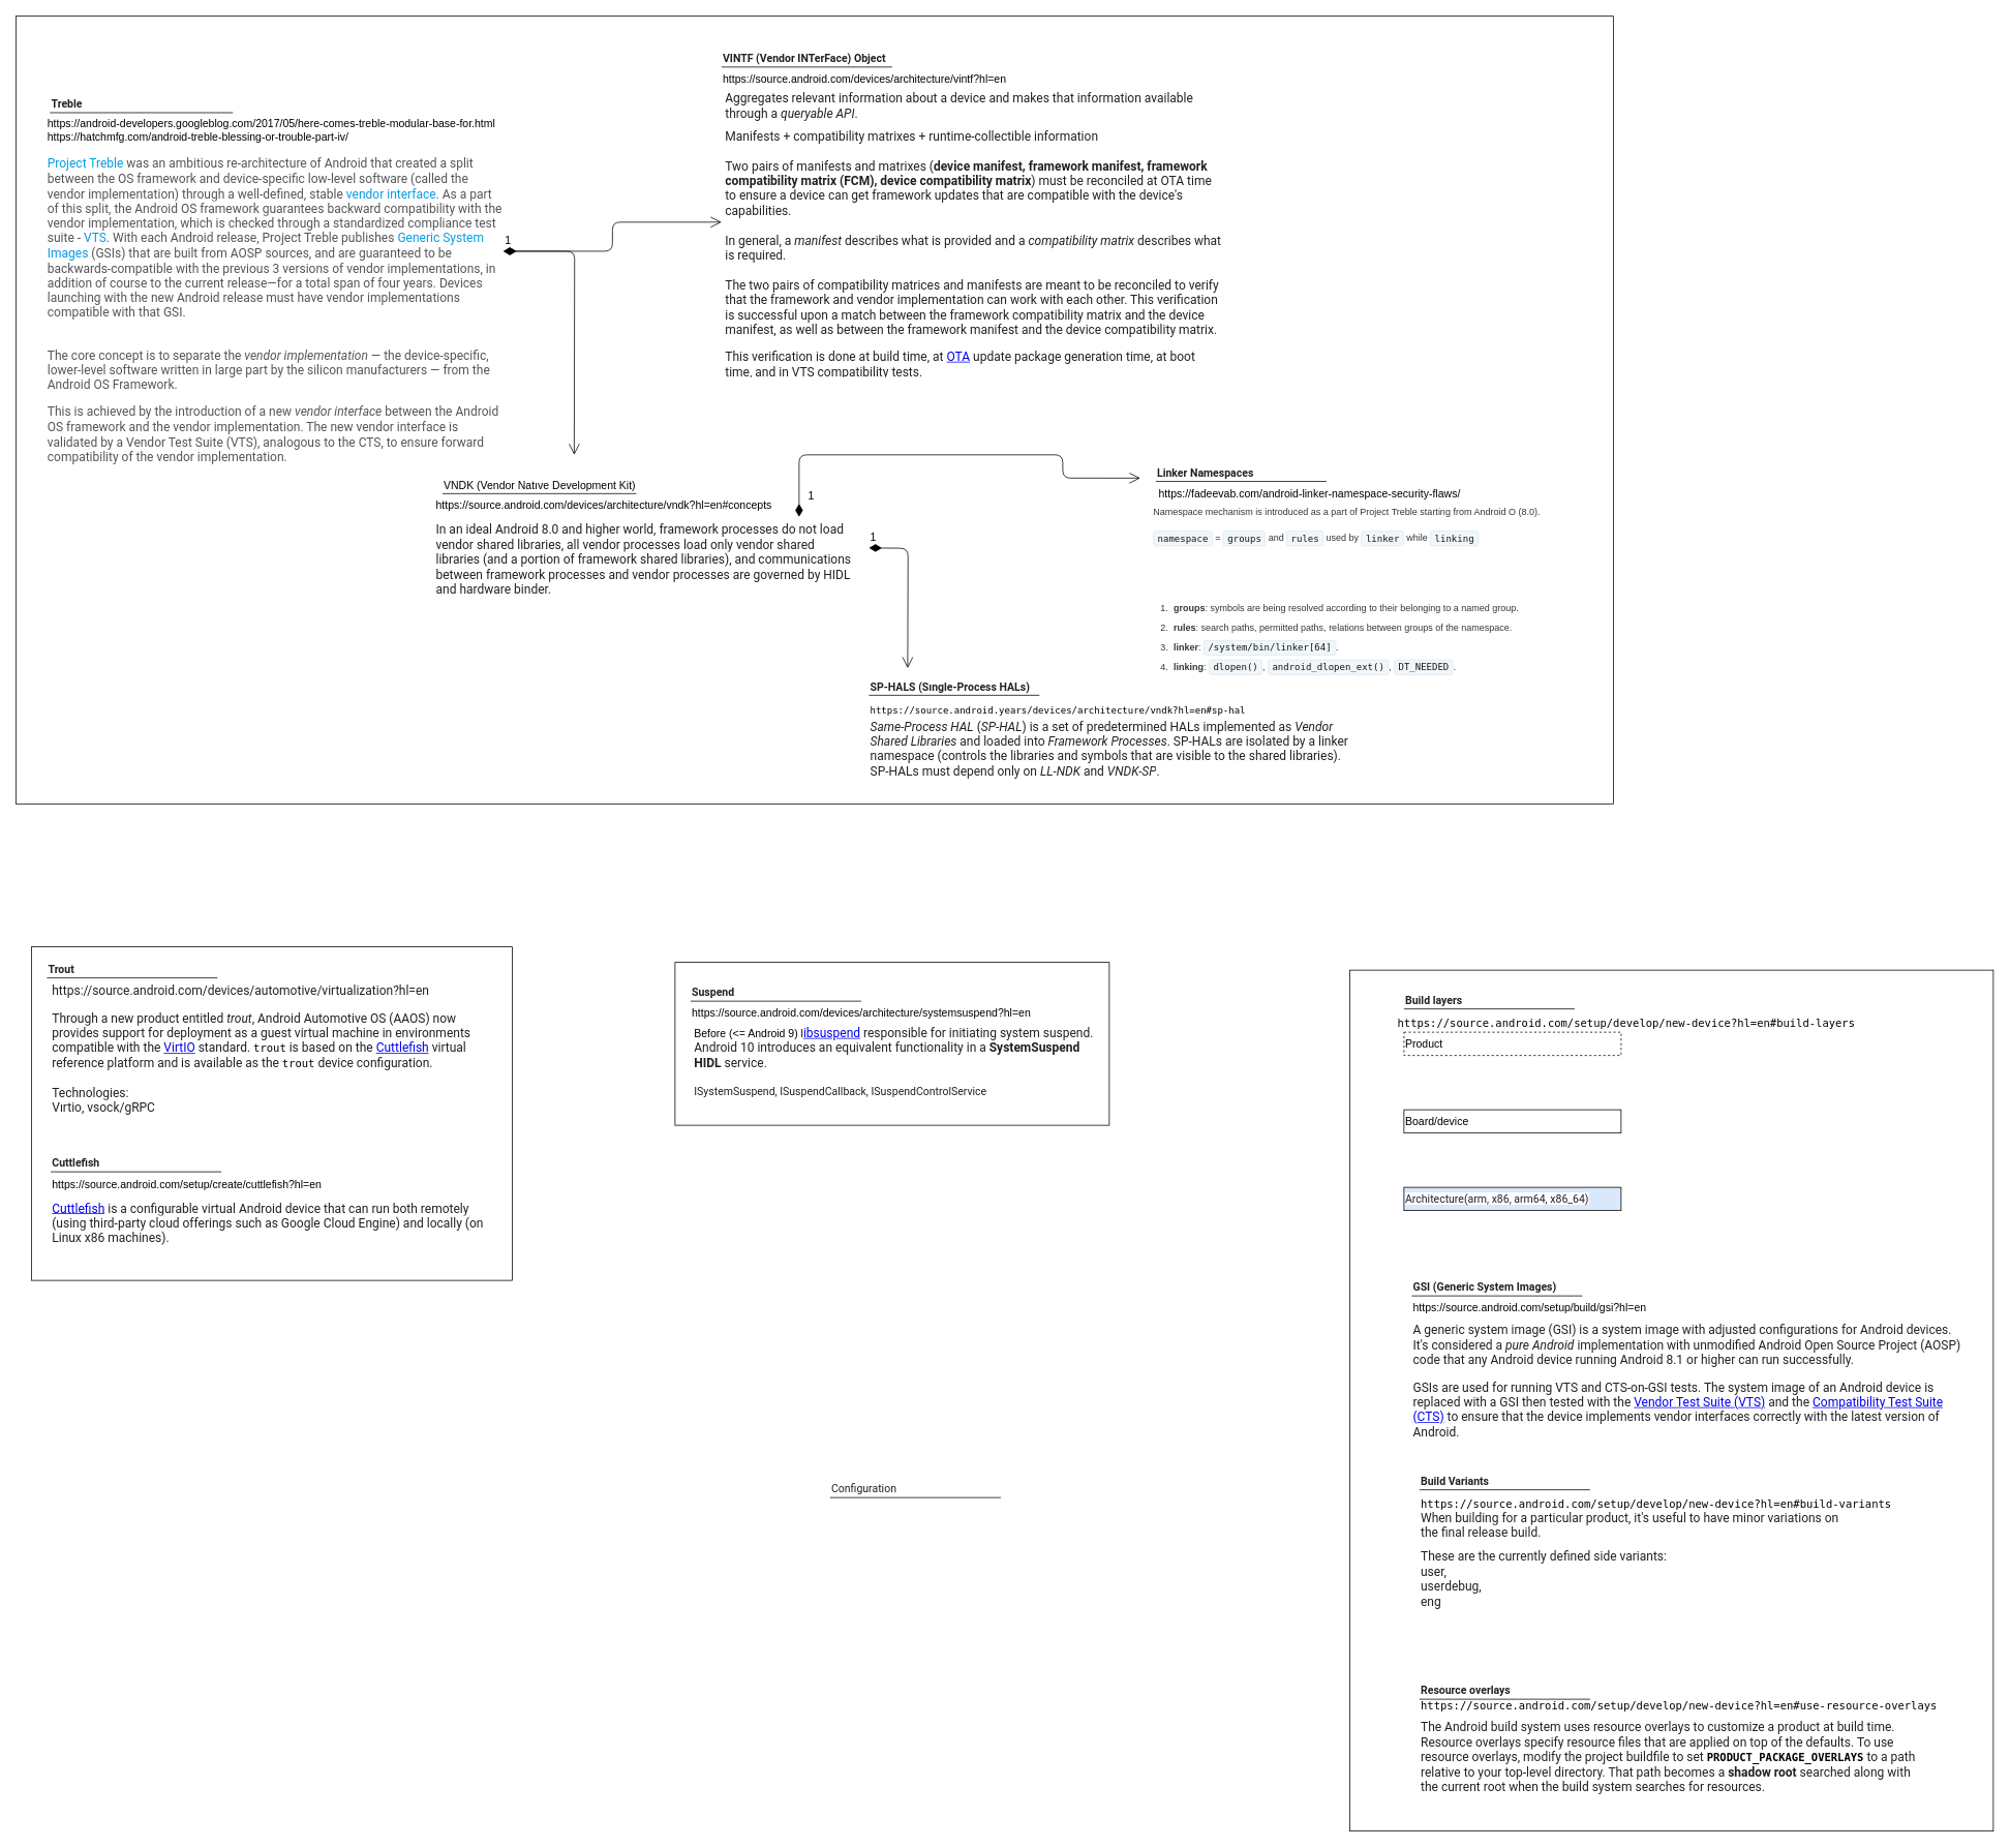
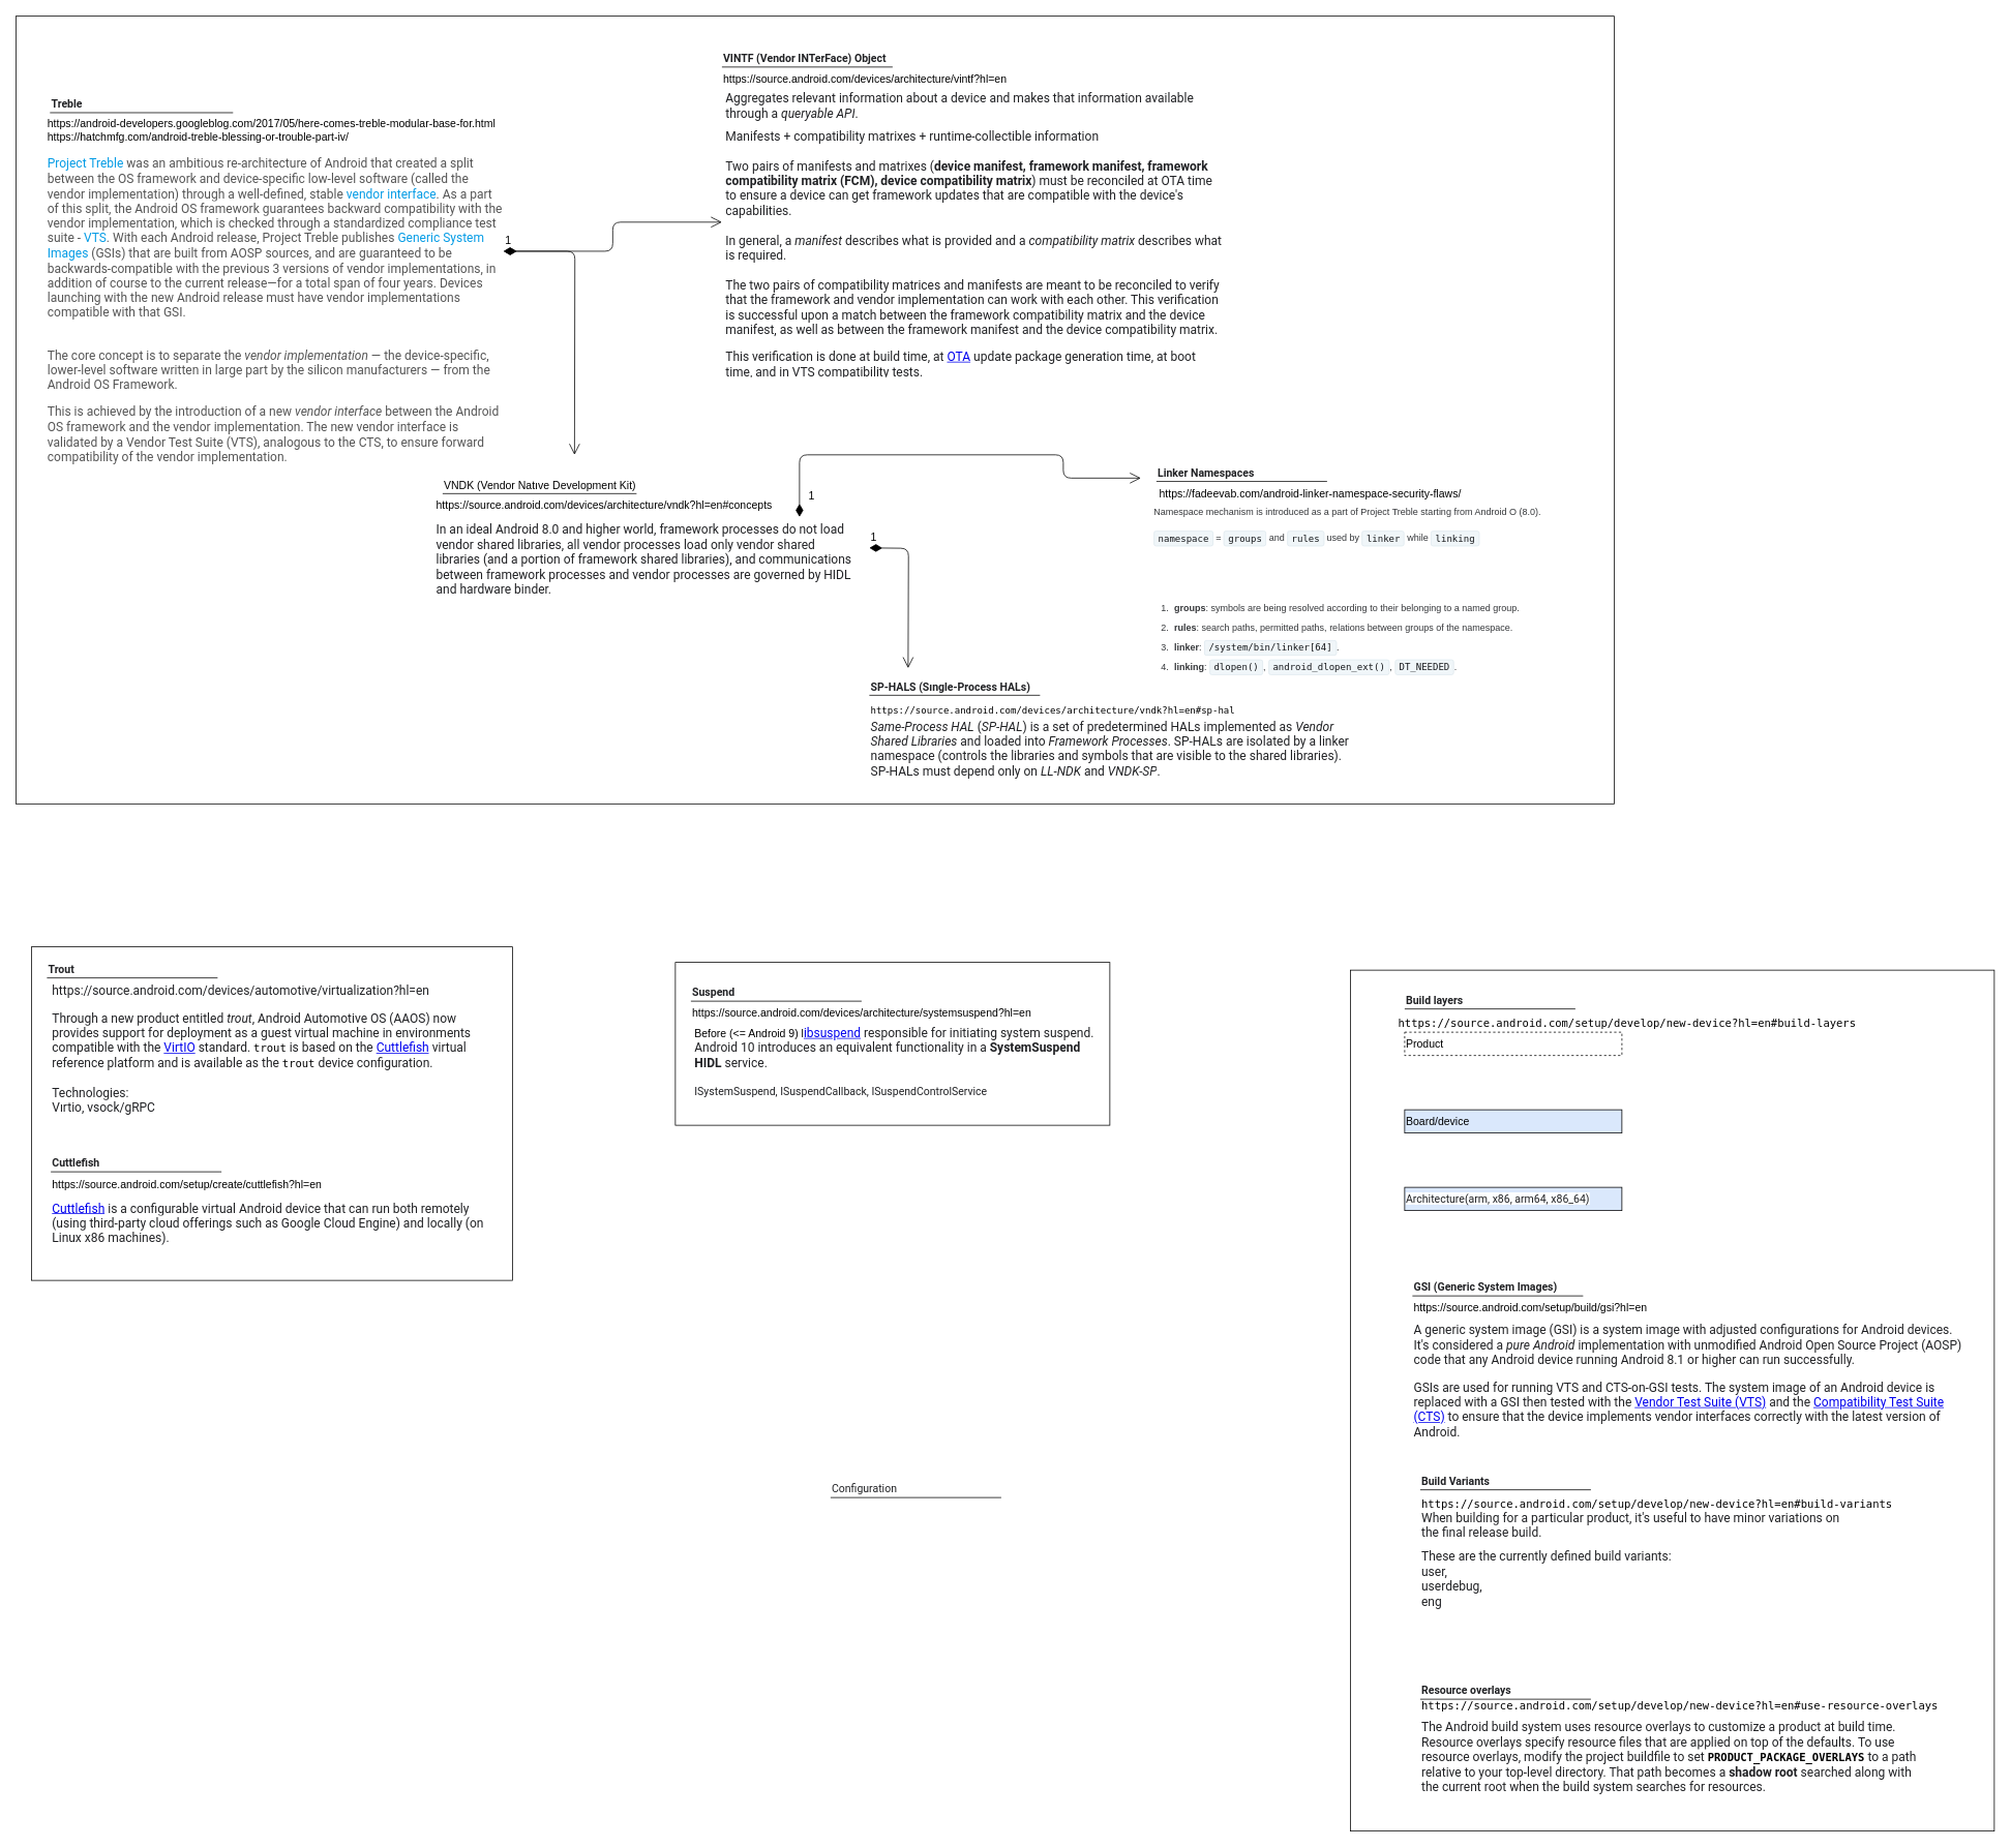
- <mxCell id="25" value="&lt;meta charset=&quot;utf-8&quot;&gt;&lt;pre class=&quot;clear-for-copy&quot; style=&quot;direction: ltr; left: -99999px; letter-spacing: normal; text-indent: 0px; text-transform: none; top: -99999px; word-spacing: 0px;&quot;&gt;&lt;div style=&quot;&quot;&gt;https://source.android.years/devices/architecture/vndk?hl=en#sp-hal&lt;/div&gt;&lt;/pre&gt;" style="text;whiteSpace=wrap;html=1;fontSize=12;" vertex="1" parent="16"><mxGeometry x="1040" y="664.38" width="490" height="40" as="geometry" /></mxCell>
+ <mxCell id="25" value="&lt;meta charset=&quot;utf-8&quot;&gt;&lt;pre class=&quot;clear-for-copy&quot; style=&quot;direction: ltr; left: -99999px; letter-spacing: normal; text-indent: 0px; text-transform: none; top: -99999px; word-spacing: 0px;&quot;&gt;&lt;div style=&quot;&quot;&gt;https://source.android.com/devices/architecture/vndk?hl=en#sp-hal&lt;/div&gt;&lt;/pre&gt;" style="text;whiteSpace=wrap;html=1;fontSize=12;" vertex="1" parent="16"><mxGeometry x="1040" y="664.38" width="490" height="40" as="geometry" /></mxCell>
- <mxCell id="43" value="Board/device" style="html=1;fontSize=14;align=left;" vertex="1" parent="40"><mxGeometry x="20" y="150" width="280" height="30" as="geometry" /></mxCell>
+ <mxCell id="43" value="Board/device" style="html=1;fontSize=14;align=left;fillColor=#dae8fc;" vertex="1" parent="40"><mxGeometry x="20" y="150" width="280" height="30" as="geometry" /></mxCell>
- <mxCell id="52" value="&lt;span style=&quot;color: rgb(32 , 33 , 36) ; font-family: &amp;#34;roboto&amp;#34; , &amp;#34;noto sans&amp;#34; , &amp;#34;noto sans jp&amp;#34; , &amp;#34;noto sans kr&amp;#34; , &amp;#34;noto naskh arabic&amp;#34; , &amp;#34;noto sans thai&amp;#34; , &amp;#34;noto sans hebrew&amp;#34; , &amp;#34;noto sans bengali&amp;#34; , sans-serif ; font-size: 16px ; font-style: normal ; font-weight: 400 ; letter-spacing: normal ; text-indent: 0px ; text-transform: none ; word-spacing: 0px ; background-color: rgb(255 , 255 , 255) ; display: inline ; float: none&quot;&gt;These are the currently defined side variants:&lt;br&gt;user,&lt;br&gt;userdebug,&lt;br&gt;eng&lt;br&gt;&lt;/span&gt;" style="text;whiteSpace=wrap;html=1;fontSize=14;" vertex="1" parent="49"><mxGeometry y="90" width="350" height="90" as="geometry" /></mxCell>
+ <mxCell id="52" value="&lt;span style=&quot;color: rgb(32 , 33 , 36) ; font-family: &amp;#34;roboto&amp;#34; , &amp;#34;noto sans&amp;#34; , &amp;#34;noto sans jp&amp;#34; , &amp;#34;noto sans kr&amp;#34; , &amp;#34;noto naskh arabic&amp;#34; , &amp;#34;noto sans thai&amp;#34; , &amp;#34;noto sans hebrew&amp;#34; , &amp;#34;noto sans bengali&amp;#34; , sans-serif ; font-size: 16px ; font-style: normal ; font-weight: 400 ; letter-spacing: normal ; text-indent: 0px ; text-transform: none ; word-spacing: 0px ; background-color: rgb(255 , 255 , 255) ; display: inline ; float: none&quot;&gt;These are the currently defined build variants:&lt;br&gt;user,&lt;br&gt;userdebug,&lt;br&gt;eng&lt;br&gt;&lt;/span&gt;" style="text;whiteSpace=wrap;html=1;fontSize=14;" vertex="1" parent="49"><mxGeometry y="90" width="350" height="90" as="geometry" /></mxCell>
